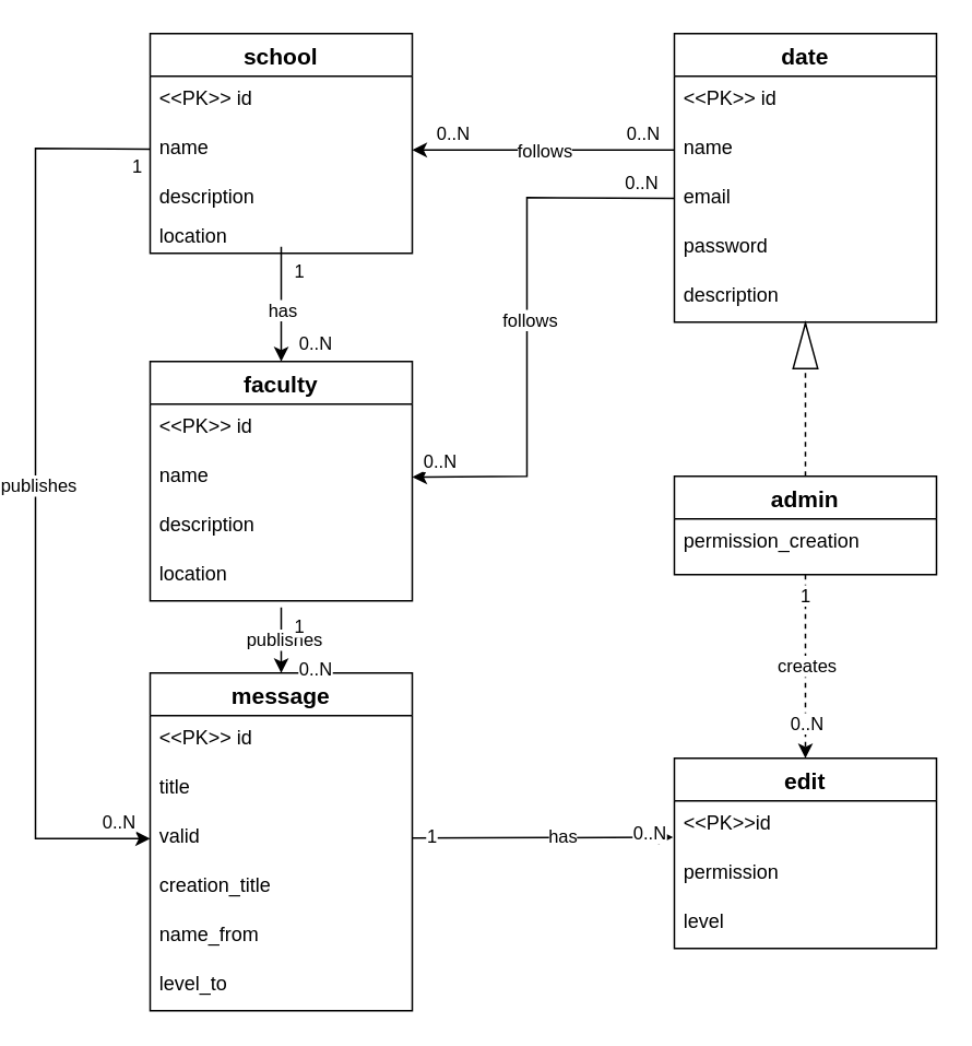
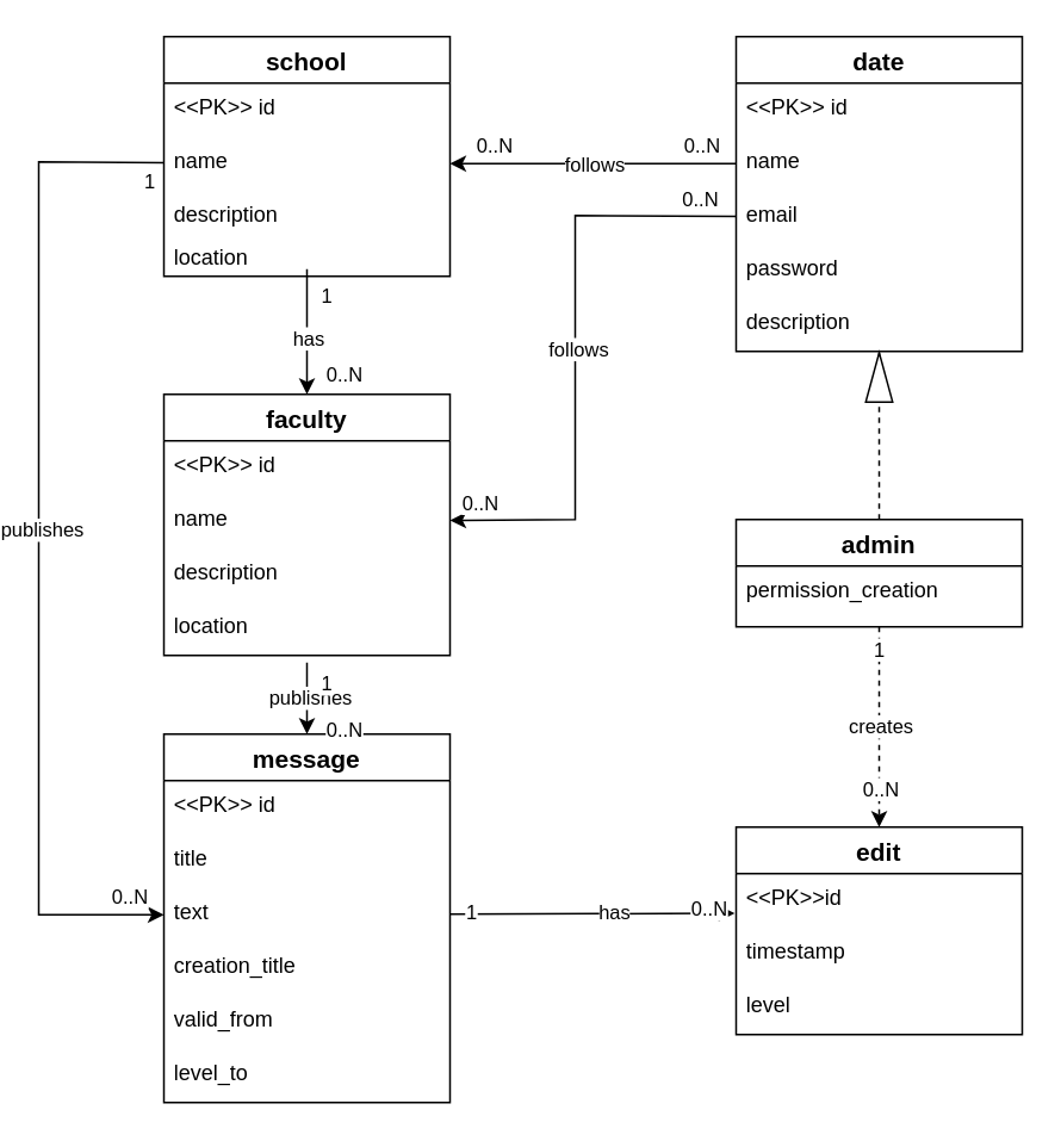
- <mxCell id="15" value="valid" style="text;strokeColor=none;fillColor=none;spacingLeft=4;spacingRight=4;overflow=hidden;rotatable=0;points=[[0,0.5],[1,0.5]];portConstraint=eastwest;fontSize=12;" parent="12" vertex="1"><mxGeometry y="86" width="160" height="30" as="geometry" /></mxCell>
+ <mxCell id="15" value="text" style="text;strokeColor=none;fillColor=none;spacingLeft=4;spacingRight=4;overflow=hidden;rotatable=0;points=[[0,0.5],[1,0.5]];portConstraint=eastwest;fontSize=12;" parent="12" vertex="1"><mxGeometry y="86" width="160" height="30" as="geometry" /></mxCell>
- <mxCell id="56" value="permission" style="text;strokeColor=none;fillColor=none;spacingLeft=4;spacingRight=4;overflow=hidden;rotatable=0;points=[[0,0.5],[1,0.5]];portConstraint=eastwest;fontSize=12;" vertex="1" parent="54"><mxGeometry y="56" width="160" height="30" as="geometry" /></mxCell>
+ <mxCell id="56" value="timestamp" style="text;strokeColor=none;fillColor=none;spacingLeft=4;spacingRight=4;overflow=hidden;rotatable=0;points=[[0,0.5],[1,0.5]];portConstraint=eastwest;fontSize=12;" vertex="1" parent="54"><mxGeometry y="56" width="160" height="30" as="geometry" /></mxCell>
- <mxCell id="17" value="name_from" style="text;strokeColor=none;fillColor=none;spacingLeft=4;spacingRight=4;overflow=hidden;rotatable=0;points=[[0,0.5],[1,0.5]];portConstraint=eastwest;fontSize=12;" parent="12" vertex="1"><mxGeometry y="146" width="160" height="30" as="geometry" /></mxCell>
+ <mxCell id="17" value="valid_from" style="text;strokeColor=none;fillColor=none;spacingLeft=4;spacingRight=4;overflow=hidden;rotatable=0;points=[[0,0.5],[1,0.5]];portConstraint=eastwest;fontSize=12;" parent="12" vertex="1"><mxGeometry y="146" width="160" height="30" as="geometry" /></mxCell>
